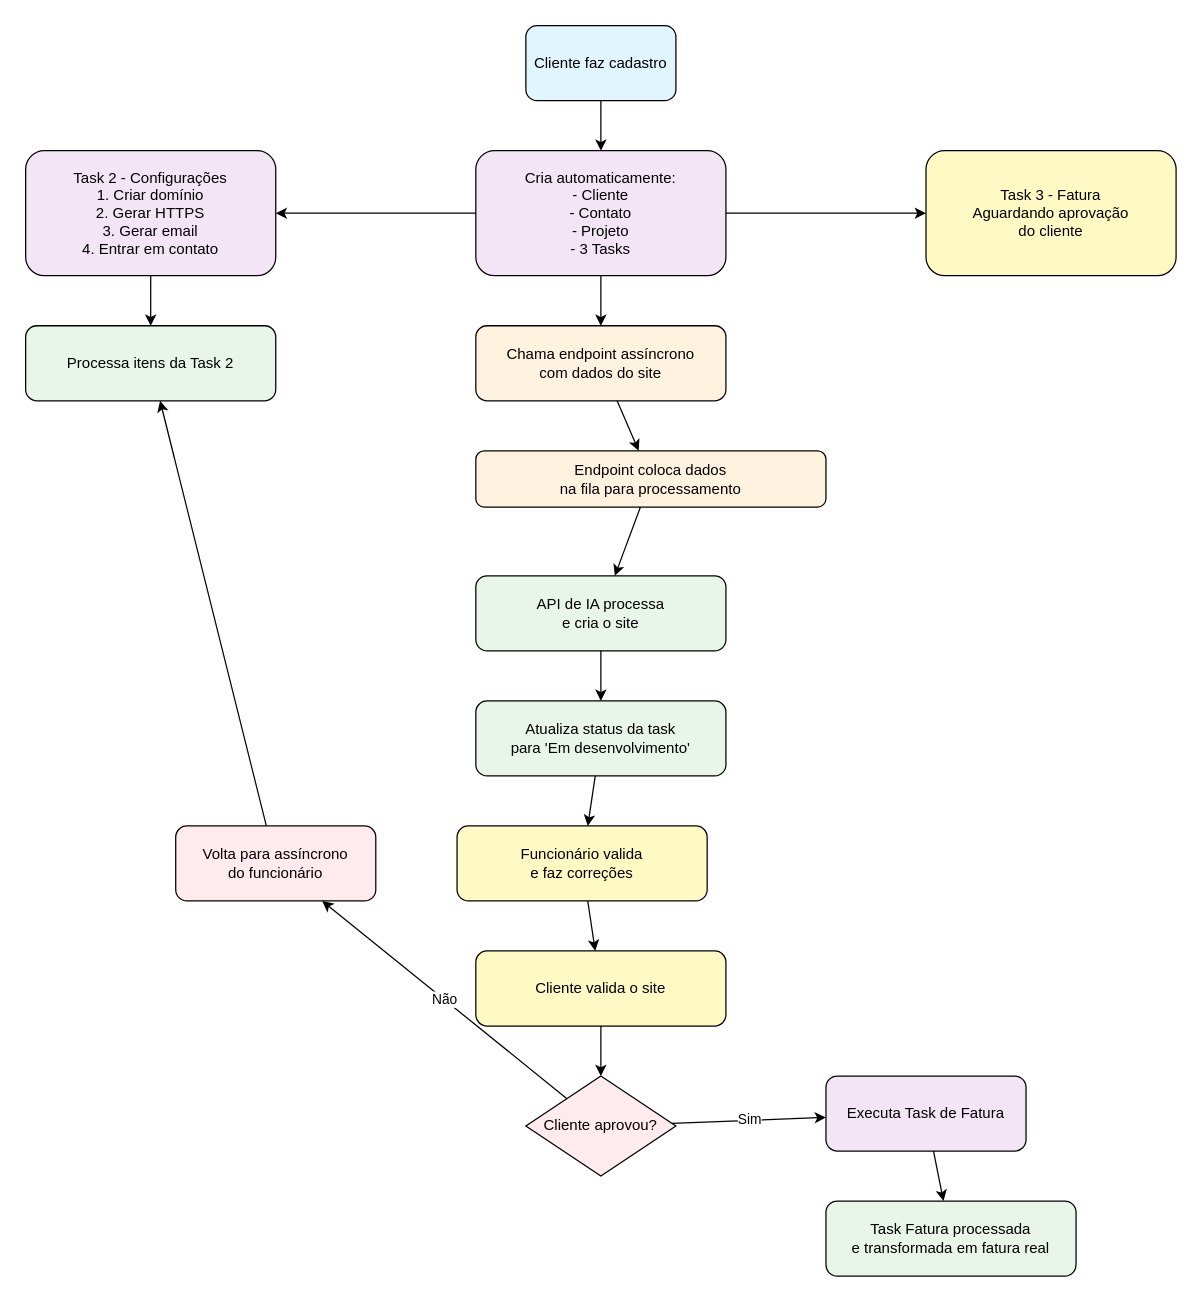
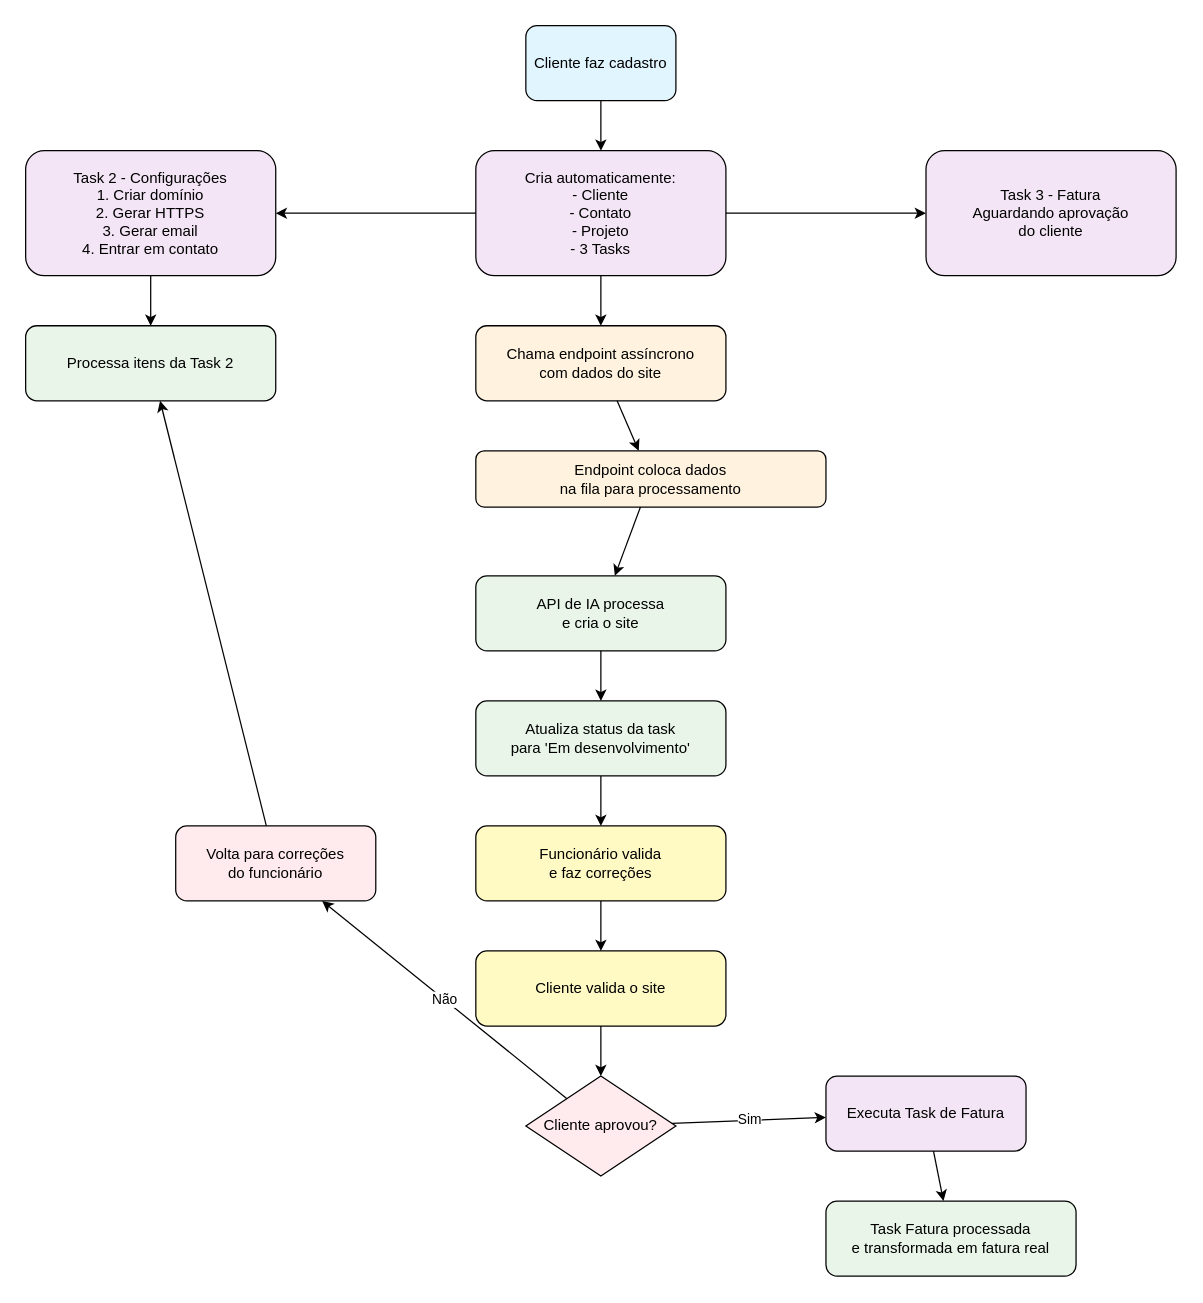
- <mxCell id="16" value="Task 3 - Fatura&lt;br&gt;Aguardando aprovação&lt;br&gt;do cliente" style="rounded=1;whiteSpace=wrap;html=1;fillColor=#fff9c4;strokeColor=#000000;fontColor=#000000;" parent="1" vertex="1"><mxGeometry x="740" y="120" width="200" height="100" as="geometry" /></mxCell>
+ <mxCell id="16" value="Task 3 - Fatura&lt;br&gt;Aguardando aprovação&lt;br&gt;do cliente" style="rounded=1;whiteSpace=wrap;html=1;fillColor=#f3e5f5;strokeColor=#000000;fontColor=#000000;" parent="1" vertex="1"><mxGeometry x="740" y="120" width="200" height="100" as="geometry" /></mxCell>
- <mxCell id="11" value="Volta para assíncrono&lt;br&gt;do funcionário" style="rounded=1;whiteSpace=wrap;html=1;fillColor=#ffebee;strokeColor=#000000;fontColor=#000000;" parent="1" vertex="1"><mxGeometry x="140" y="660" width="160" height="60" as="geometry" /></mxCell>
+ <mxCell id="11" value="Volta para correções&lt;br&gt;do funcionário" style="rounded=1;whiteSpace=wrap;html=1;fillColor=#ffebee;strokeColor=#000000;fontColor=#000000;" parent="1" vertex="1"><mxGeometry x="140" y="660" width="160" height="60" as="geometry" /></mxCell>
- <mxCell id="8" value="Funcionário valida&lt;br&gt;e faz correções" style="rounded=1;whiteSpace=wrap;html=1;fillColor=#fff9c4;strokeColor=#000000;fontColor=#000000;" parent="1" vertex="1"><mxGeometry x="365" y="660" width="200" height="60" as="geometry" /></mxCell>
+ <mxCell id="8" value="Funcionário valida&lt;br&gt;e faz correções" style="rounded=1;whiteSpace=wrap;html=1;fillColor=#fff9c4;strokeColor=#000000;fontColor=#000000;" parent="1" vertex="1"><mxGeometry x="380" y="660" width="200" height="60" as="geometry" /></mxCell>
